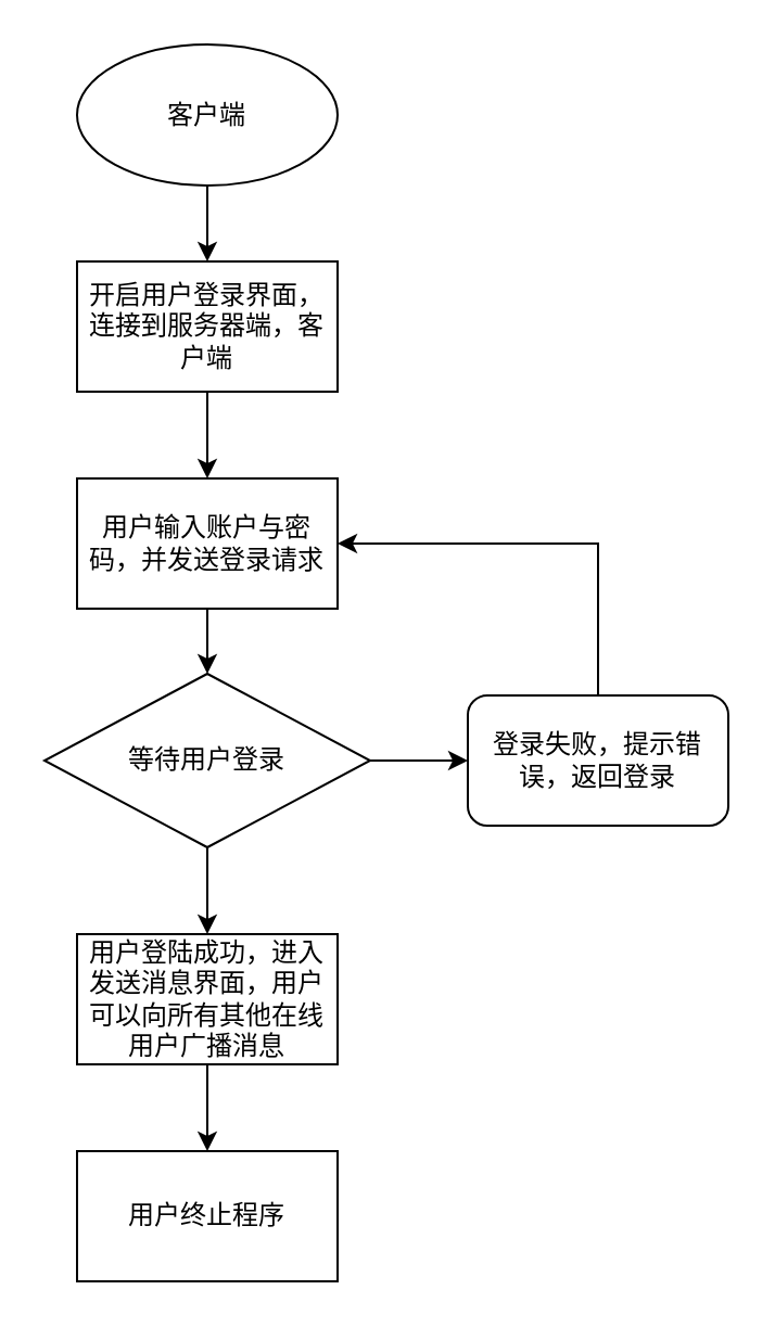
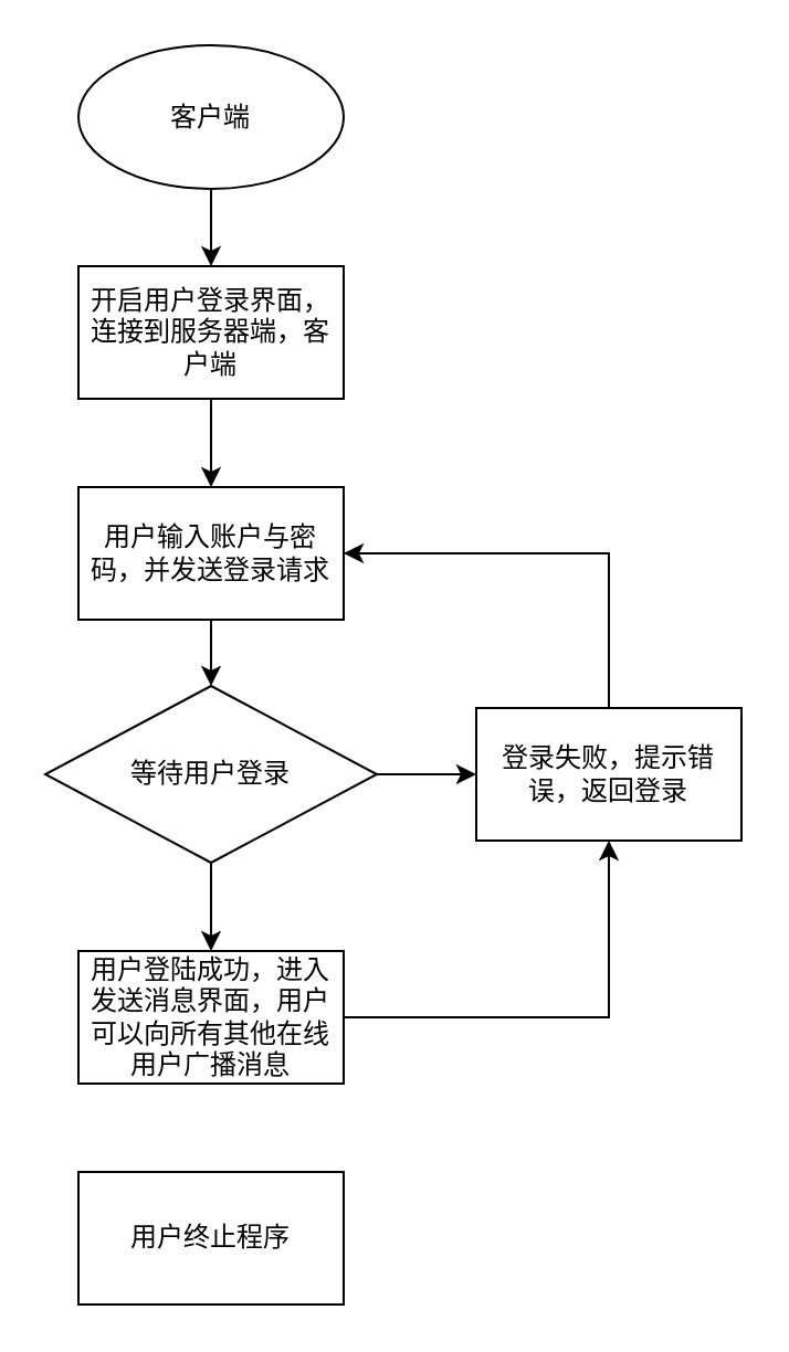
- <mxCell id="11" value="登录失败，提示错误，返回登录" style="whiteSpace=wrap;html=1;labelBorderColor=none;rounded=1;" vertex="1" parent="1"><mxGeometry x="215" y="320" width="120" height="60" as="geometry" /></mxCell>
+ <mxCell id="11" value="登录失败，提示错误，返回登录" style="whiteSpace=wrap;html=1;labelBorderColor=none;" vertex="1" parent="1"><mxGeometry x="215" y="320" width="120" height="60" as="geometry" /></mxCell>
- <mxCell id="13" value="" style="edgeStyle=orthogonalEdgeStyle;rounded=0;orthogonalLoop=1;jettySize=auto;html=1;fontSize=12;" edge="1" parent="1" source="14" target="15"><mxGeometry relative="1" as="geometry" /></mxCell>
+ <mxCell id="13" value="" style="edgeStyle=orthogonalEdgeStyle;rounded=0;orthogonalLoop=1;jettySize=auto;html=1;fontSize=12;" edge="1" parent="1" source="14" target="11"><mxGeometry relative="1" as="geometry" /></mxCell>
